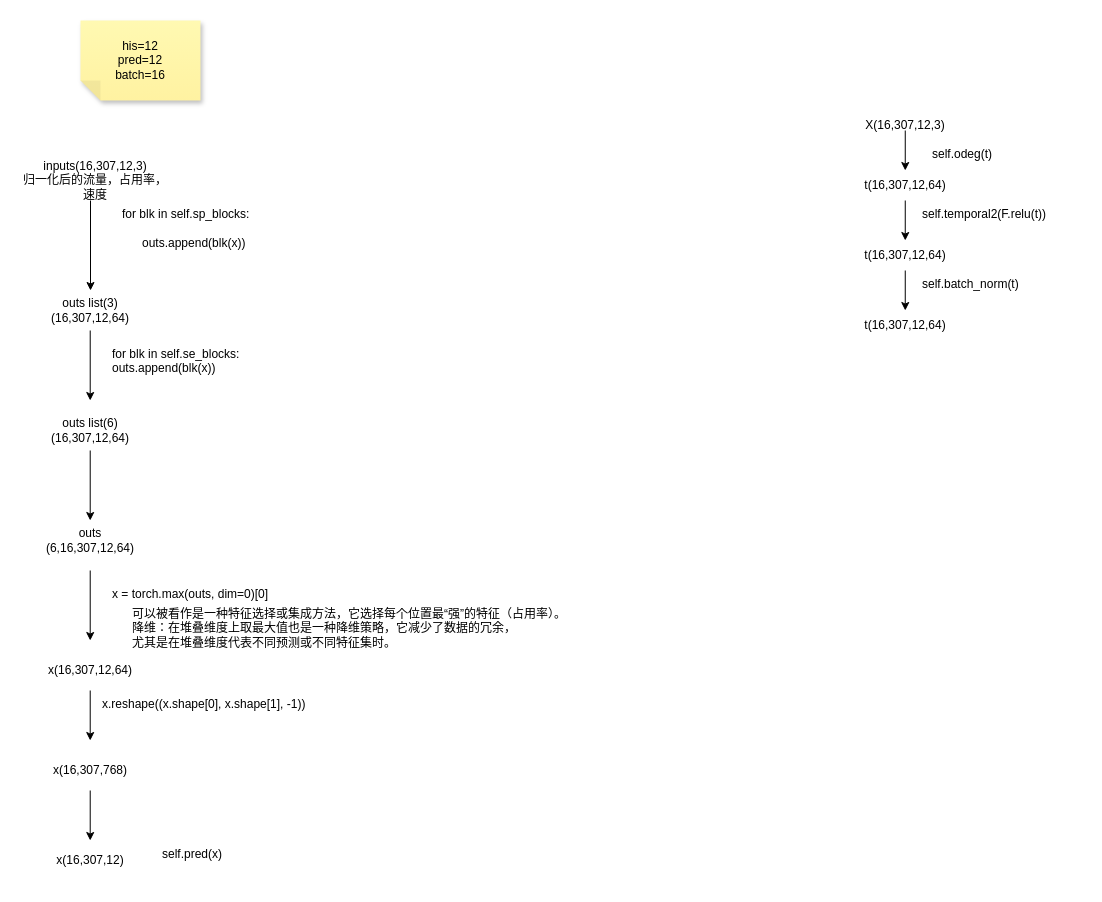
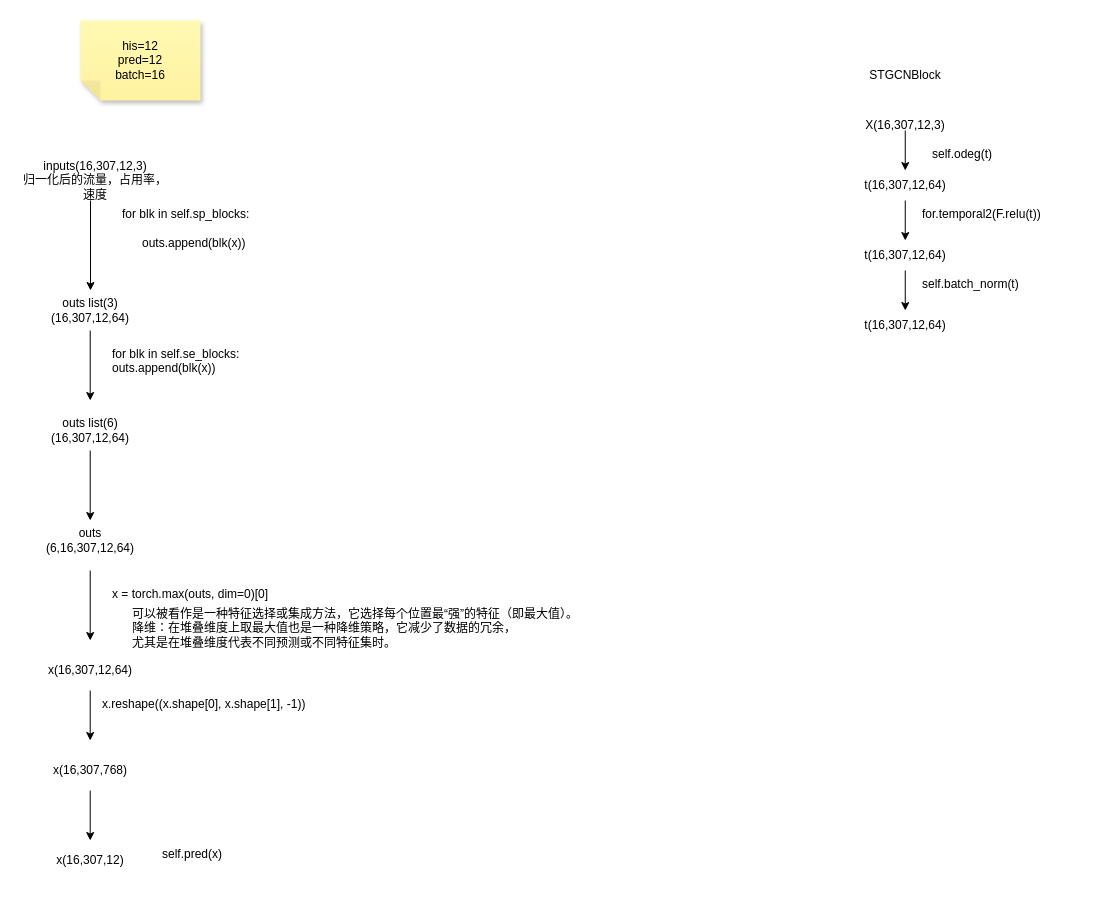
+ <mxCell id="22" value="STGCNBlock" style="text;strokeColor=none;align=center;fillColor=none;html=1;verticalAlign=middle;whiteSpace=wrap;rounded=0;" vertex="1" parent="1"><mxGeometry x="860" y="60" width="90" height="30" as="geometry" /></mxCell>
- <mxCell id="29" value="self.temporal2(F.relu(t))" style="text;whiteSpace=wrap;html=1;" vertex="1" parent="1"><mxGeometry x="920" y="200" width="160" height="40" as="geometry" /></mxCell>
+ <mxCell id="29" value="for.temporal2(F.relu(t))" style="text;whiteSpace=wrap;html=1;" vertex="1" parent="1"><mxGeometry x="920" y="200" width="160" height="40" as="geometry" /></mxCell>
- <mxCell id="21" value="可以被看作是一种特征选择或集成方法，它选择每个位置最“强”的特征（占用率）。&lt;br&gt;降维：在堆叠维度上取最大值也是一种降维策略，它减少了数据的冗余，&lt;div&gt;尤其是在堆叠维度代表不同预测或不同特征集时。&lt;/div&gt;" style="text;whiteSpace=wrap;html=1;" parent="1" vertex="1"><mxGeometry x="130" y="600" width="470" height="60" as="geometry" /></mxCell>
+ <mxCell id="21" value="可以被看作是一种特征选择或集成方法，它选择每个位置最“强”的特征（即最大值）。&lt;br&gt;降维：在堆叠维度上取最大值也是一种降维策略，它减少了数据的冗余，&lt;div&gt;尤其是在堆叠维度代表不同预测或不同特征集时。&lt;/div&gt;" style="text;whiteSpace=wrap;html=1;" parent="1" vertex="1"><mxGeometry x="130" y="600" width="470" height="60" as="geometry" /></mxCell>
